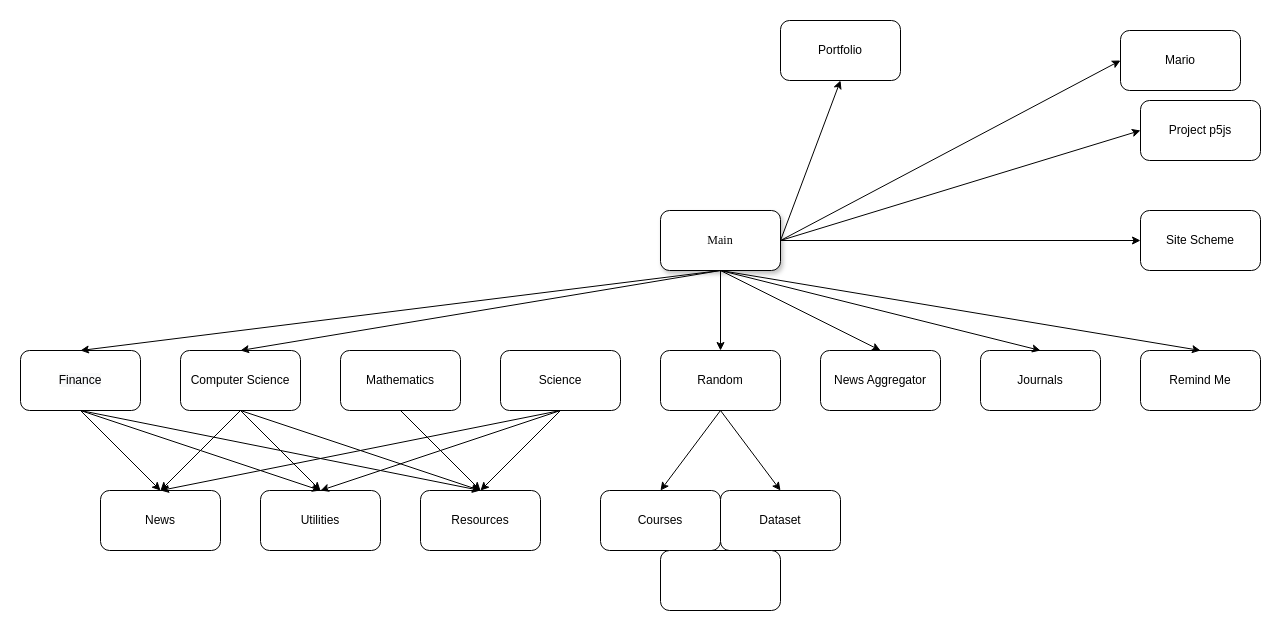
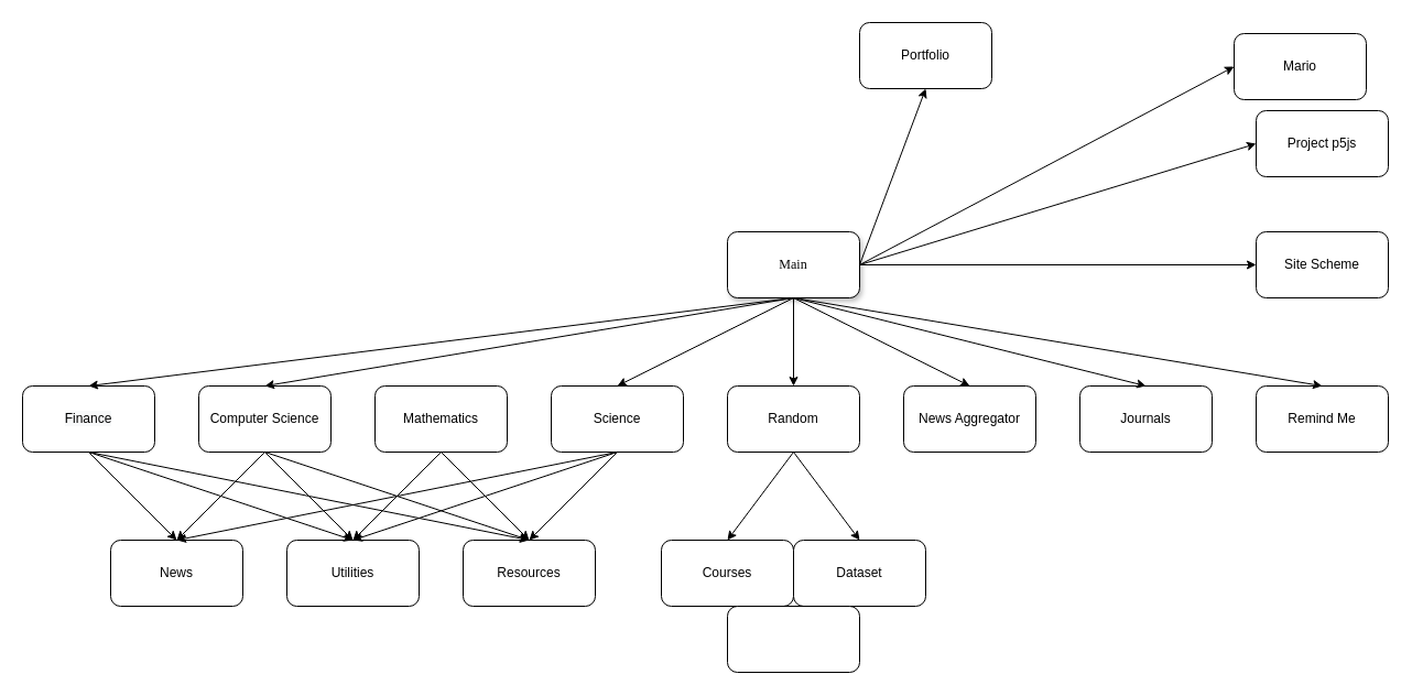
+ <mxCell id="18" value="" style="endArrow=classic;html=1;entryX=0.5;entryY=0;entryDx=0;entryDy=0;exitX=0.5;exitY=1;exitDx=0;exitDy=0;" parent="1" source="2" target="3" edge="1"><mxGeometry width="50" height="50" relative="1" as="geometry"><mxPoint x="720" y="310" as="sourcePoint" /><mxPoint x="110" y="380" as="targetPoint" /></mxGeometry></mxCell>
+ <mxCell id="28" value="" style="endArrow=classic;html=1;exitX=0.5;exitY=1;exitDx=0;exitDy=0;entryX=0.5;entryY=0;entryDx=0;entryDy=0;" parent="1" source="15" target="13" edge="1"><mxGeometry width="50" height="50" relative="1" as="geometry"><mxPoint x="860" y="450" as="sourcePoint" /><mxPoint x="220" y="490" as="targetPoint" /></mxGeometry></mxCell>
